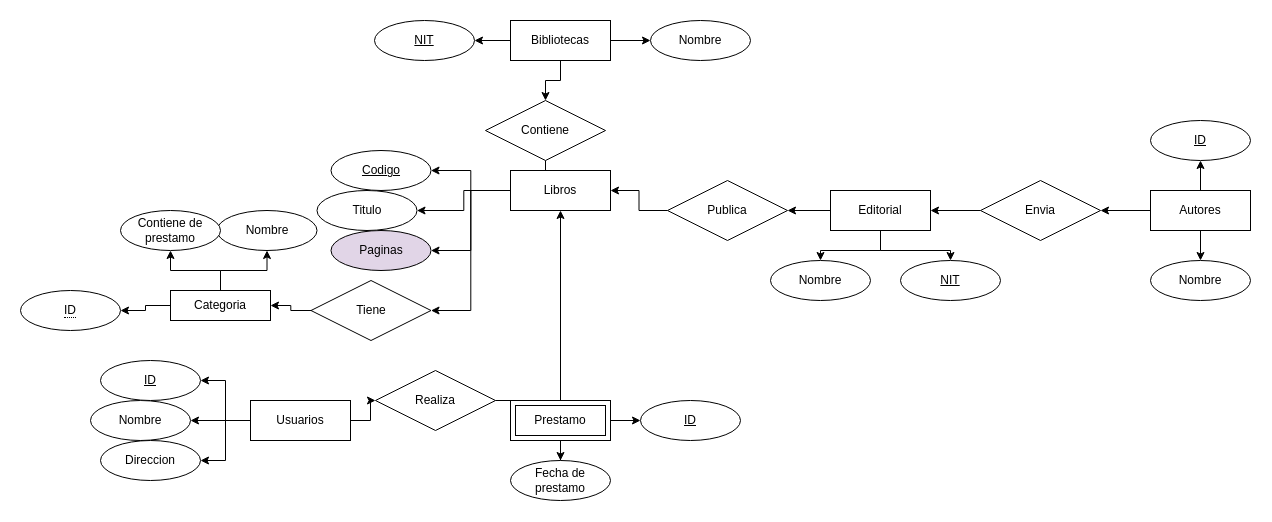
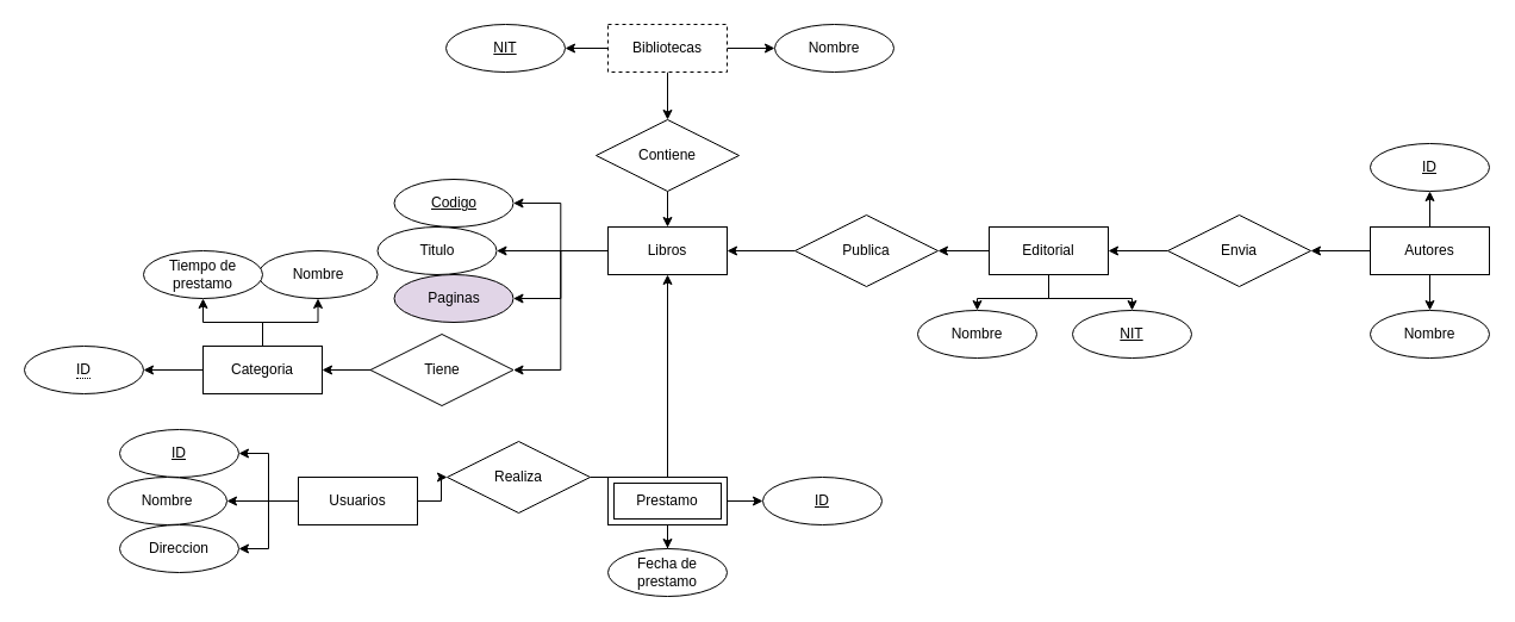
- <mxCell id="19" value="Bibliotecas" style="whiteSpace=wrap;html=1;align=center;" vertex="1" parent="1"><mxGeometry x="510" y="20" width="100" height="40" as="geometry" /></mxCell>
+ <mxCell id="19" value="Bibliotecas" style="whiteSpace=wrap;html=1;align=center;dashed=1;" vertex="1" parent="1"><mxGeometry x="510" y="20" width="100" height="40" as="geometry" /></mxCell>
- <mxCell id="21" value="Contiene" style="shape=rhombus;perimeter=rhombusPerimeter;whiteSpace=wrap;html=1;align=center;" vertex="1" parent="1"><mxGeometry x="485" y="100" width="120" height="60" as="geometry" /></mxCell>
+ <mxCell id="21" value="Contiene" style="shape=rhombus;perimeter=rhombusPerimeter;whiteSpace=wrap;html=1;align=center;" vertex="1" parent="1"><mxGeometry x="500" y="100" width="120" height="60" as="geometry" /></mxCell>
- <mxCell id="28" value="Libros" style="whiteSpace=wrap;html=1;align=center;" vertex="1" parent="1"><mxGeometry x="510" y="170" width="100" height="40" as="geometry" /></mxCell>
+ <mxCell id="28" value="Libros" style="whiteSpace=wrap;html=1;align=center;" vertex="1" parent="1"><mxGeometry x="510" y="190" width="100" height="40" as="geometry" /></mxCell>
- <mxCell id="52" value="Contiene de prestamo" style="ellipse;whiteSpace=wrap;html=1;align=center;" vertex="1" parent="1"><mxGeometry x="120" y="210" width="100" height="40" as="geometry" /></mxCell>
+ <mxCell id="52" value="Tiempo de prestamo" style="ellipse;whiteSpace=wrap;html=1;align=center;" vertex="1" parent="1"><mxGeometry x="120" y="210" width="100" height="40" as="geometry" /></mxCell>
- <mxCell id="49" value="Categoria" style="whiteSpace=wrap;html=1;align=center;" vertex="1" parent="1"><mxGeometry x="170" y="290" width="100" height="30" as="geometry" /></mxCell>
+ <mxCell id="49" value="Categoria" style="whiteSpace=wrap;html=1;align=center;" vertex="1" parent="1"><mxGeometry x="170" y="290" width="100" height="40" as="geometry" /></mxCell>
